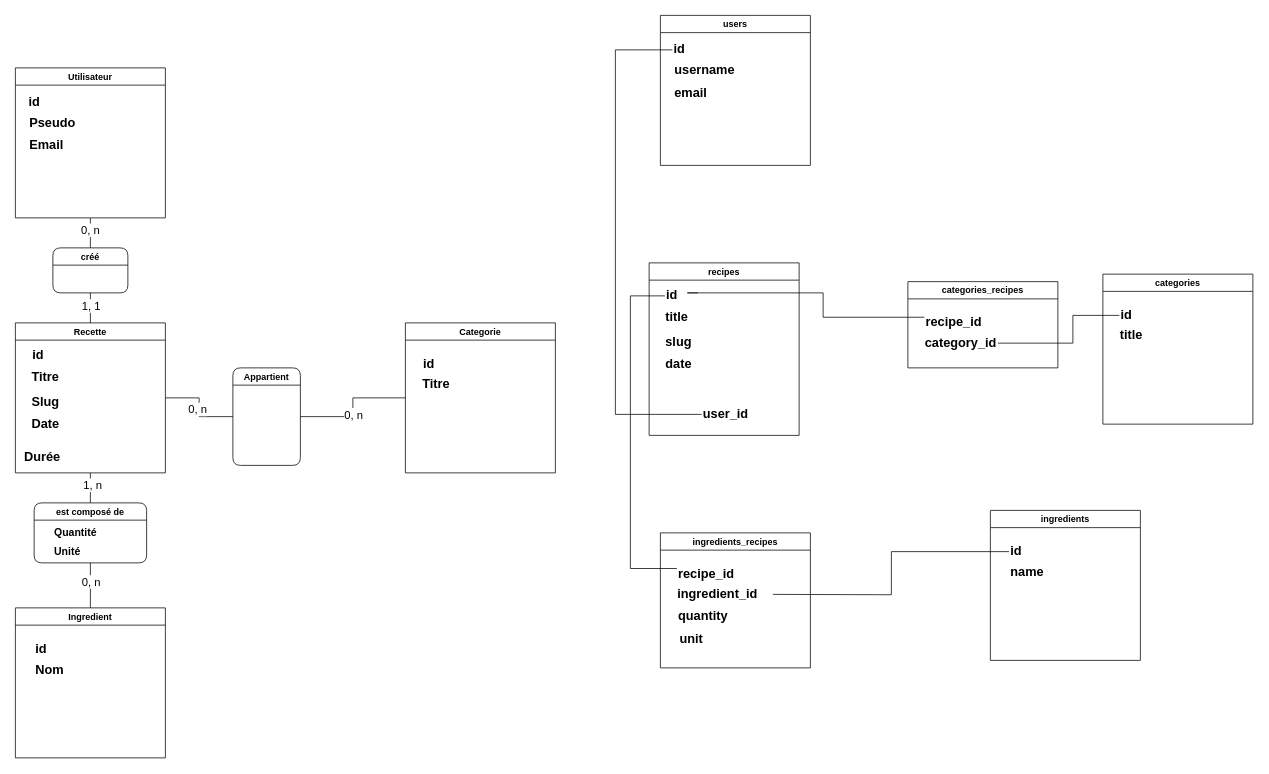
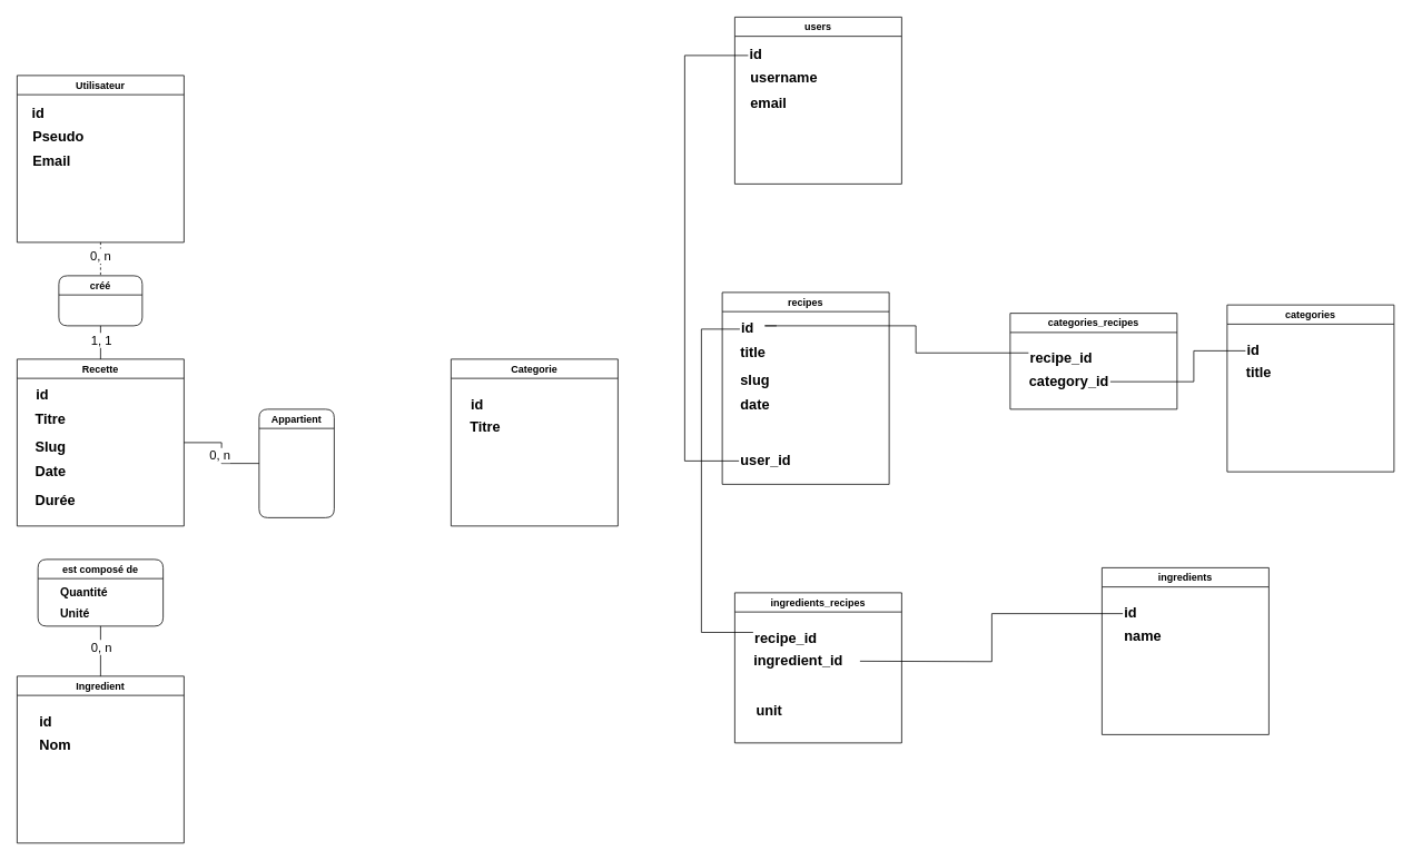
- <mxCell id="26" style="edgeStyle=orthogonalEdgeStyle;rounded=0;orthogonalLoop=1;jettySize=auto;html=1;entryX=0.5;entryY=0;entryDx=0;entryDy=0;endArrow=none;endFill=0;" parent="1" source="28" target="34" edge="1"><mxGeometry relative="1" as="geometry" /></mxCell>
+ <mxCell id="26" style="edgeStyle=orthogonalEdgeStyle;rounded=0;orthogonalLoop=1;jettySize=auto;html=1;entryX=0.5;entryY=0;entryDx=0;entryDy=0;endArrow=none;endFill=0;dashed=1;" parent="1" source="28" target="34" edge="1"><mxGeometry relative="1" as="geometry" /></mxCell>
- <mxCell id="44" value="user_id" style="text;html=1;whiteSpace=wrap;strokeColor=none;fillColor=none;align=left;verticalAlign=middle;rounded=0;fontSize=17;fontStyle=1" parent="39" vertex="1"><mxGeometry x="70" y="187" width="60" height="30" as="geometry" /></mxCell>
+ <mxCell id="44" value="user_id" style="text;html=1;whiteSpace=wrap;strokeColor=none;fillColor=none;align=left;verticalAlign=middle;rounded=0;fontSize=17;fontStyle=1" parent="39" vertex="1"><mxGeometry x="20" y="187" width="60" height="30" as="geometry" /></mxCell>
- <mxCell id="12" style="edgeStyle=orthogonalEdgeStyle;rounded=0;orthogonalLoop=1;jettySize=auto;html=1;entryX=0;entryY=0.5;entryDx=0;entryDy=0;endArrow=none;endFill=0;" parent="1" source="14" target="15" edge="1"><mxGeometry relative="1" as="geometry" /></mxCell>
- <mxCell id="13" value="0, n" style="edgeLabel;html=1;align=center;verticalAlign=middle;resizable=0;points=[];fontSize=15;" parent="12" vertex="1" connectable="0"><mxGeometry x="-0.104" relative="1" as="geometry"><mxPoint as="offset" /></mxGeometry></mxCell>
- <mxCell id="9" value="Durée" style="text;html=1;whiteSpace=wrap;strokeColor=none;fillColor=none;align=left;verticalAlign=middle;rounded=0;fontSize=17;fontStyle=1" parent="6" vertex="1"><mxGeometry x="10" y="165" width="60" height="30" as="geometry" /></mxCell>
+ <mxCell id="9" value="Durée" style="text;html=1;whiteSpace=wrap;strokeColor=none;fillColor=none;align=left;verticalAlign=middle;rounded=0;fontSize=17;fontStyle=1" parent="6" vertex="1"><mxGeometry x="20" y="155" width="60" height="30" as="geometry" /></mxCell>
- <mxCell id="4" style="edgeStyle=orthogonalEdgeStyle;rounded=0;orthogonalLoop=1;jettySize=auto;html=1;entryX=0.5;entryY=0;entryDx=0;entryDy=0;endArrow=none;endFill=0;" parent="1" source="6" target="23" edge="1"><mxGeometry relative="1" as="geometry" /></mxCell>
- <mxCell id="5" value="1, n" style="edgeLabel;html=1;align=center;verticalAlign=middle;resizable=0;points=[];fontSize=15;" parent="4" vertex="1" connectable="0"><mxGeometry x="-0.264" y="2" relative="1" as="geometry"><mxPoint as="offset" /></mxGeometry></mxCell>
- <mxCell id="60" value="quantity" style="text;html=1;whiteSpace=wrap;strokeColor=none;fillColor=none;align=left;verticalAlign=middle;rounded=0;fontSize=17;fontStyle=1" parent="57" vertex="1"><mxGeometry x="22" y="97" width="60" height="30" as="geometry" /></mxCell>
